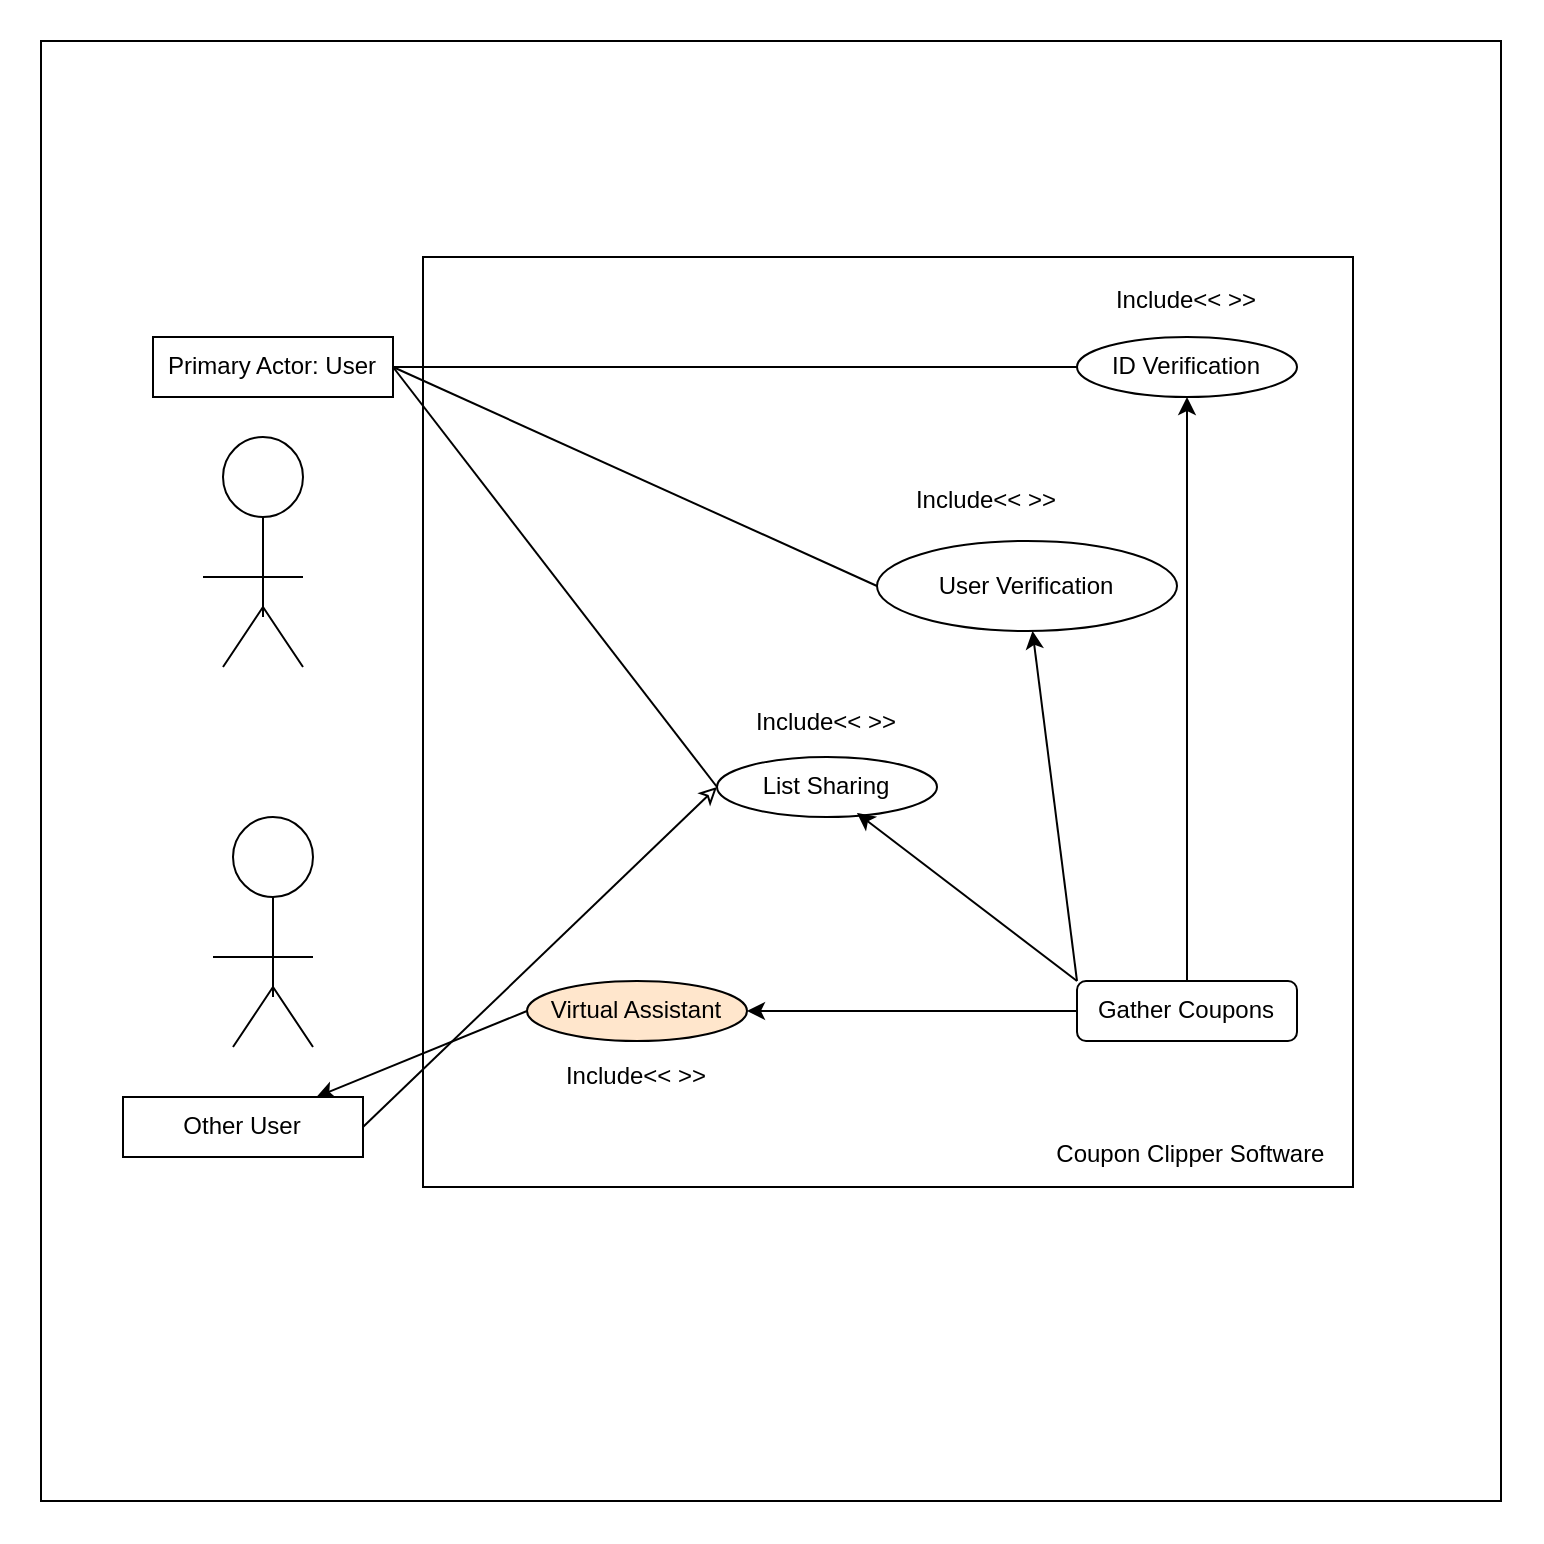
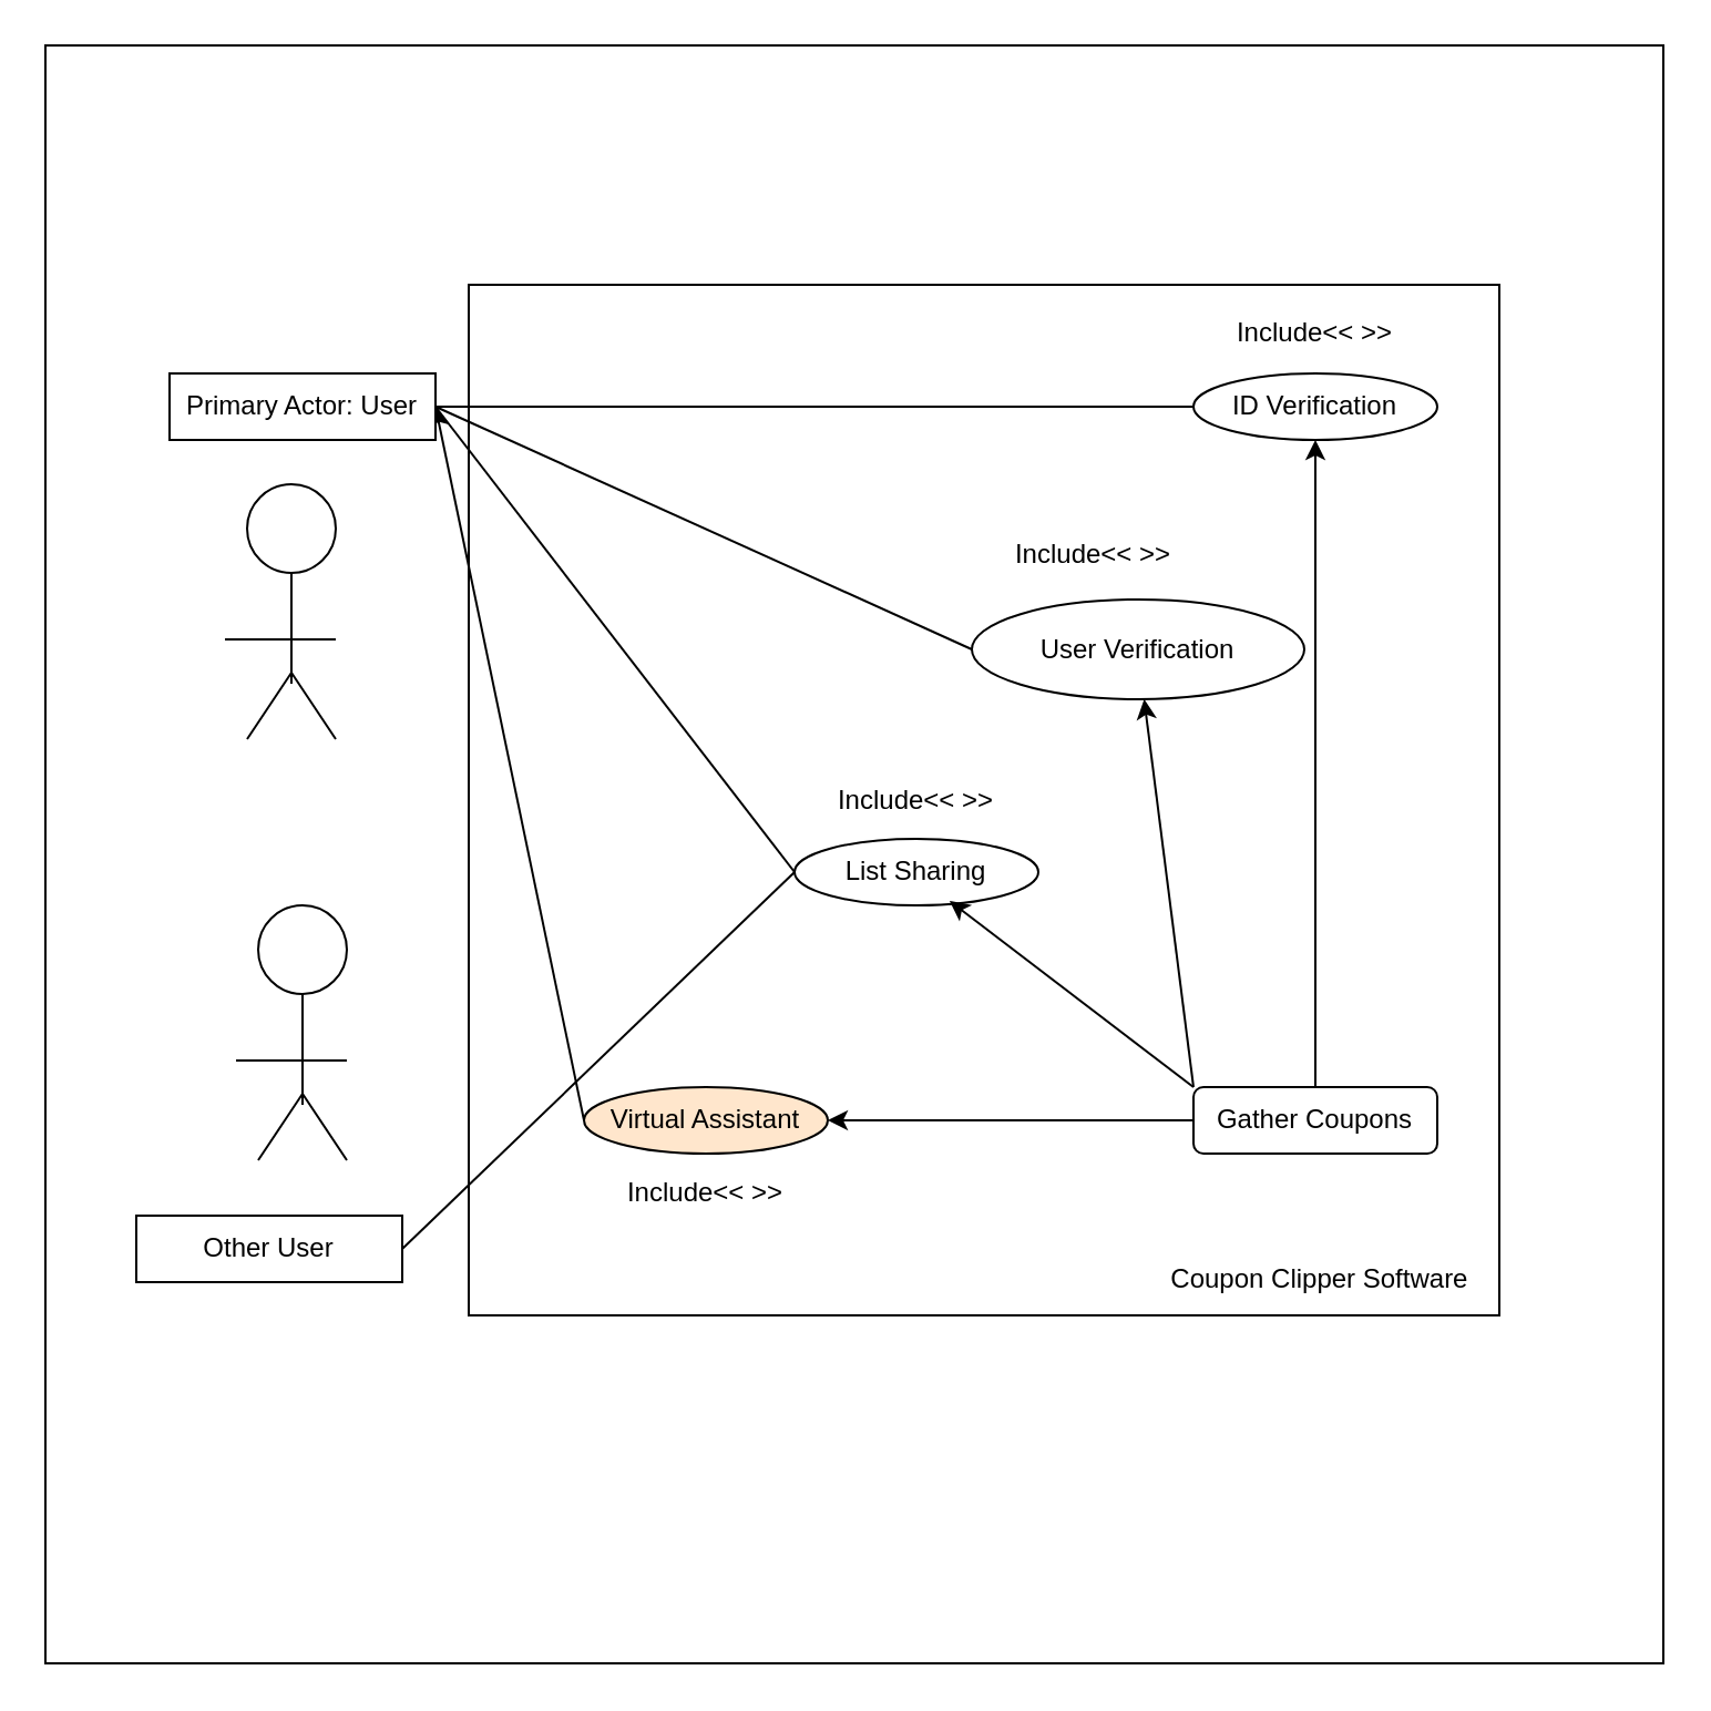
- <mxCell id="20" style="rounded=0;orthogonalLoop=1;jettySize=auto;html=1;exitX=1;exitY=0.5;exitDx=0;exitDy=0;entryX=0;entryY=0.5;entryDx=0;entryDy=0;endArrow=classic;endFill=0;" edge="1" parent="1" source="21" target="7"><mxGeometry relative="1" as="geometry" /></mxCell>
+ <mxCell id="20" style="rounded=0;orthogonalLoop=1;jettySize=auto;html=1;exitX=1;exitY=0.5;exitDx=0;exitDy=0;entryX=0;entryY=0.5;entryDx=0;entryDy=0;endArrow=none;endFill=0;" edge="1" parent="1" source="21" target="7"><mxGeometry relative="1" as="geometry" /></mxCell>
- <mxCell id="3" style="rounded=0;orthogonalLoop=1;jettySize=auto;html=1;exitX=0;exitY=0.5;exitDx=0;exitDy=0;" edge="1" parent="1" source="4" target="21"><mxGeometry relative="1" as="geometry" /></mxCell>
+ <mxCell id="3" style="rounded=0;orthogonalLoop=1;jettySize=auto;html=1;exitX=0;exitY=0.5;exitDx=0;exitDy=0;entryX=1;entryY=0.5;entryDx=0;entryDy=0;" edge="1" parent="1" source="4" target="19"><mxGeometry relative="1" as="geometry" /></mxCell>
